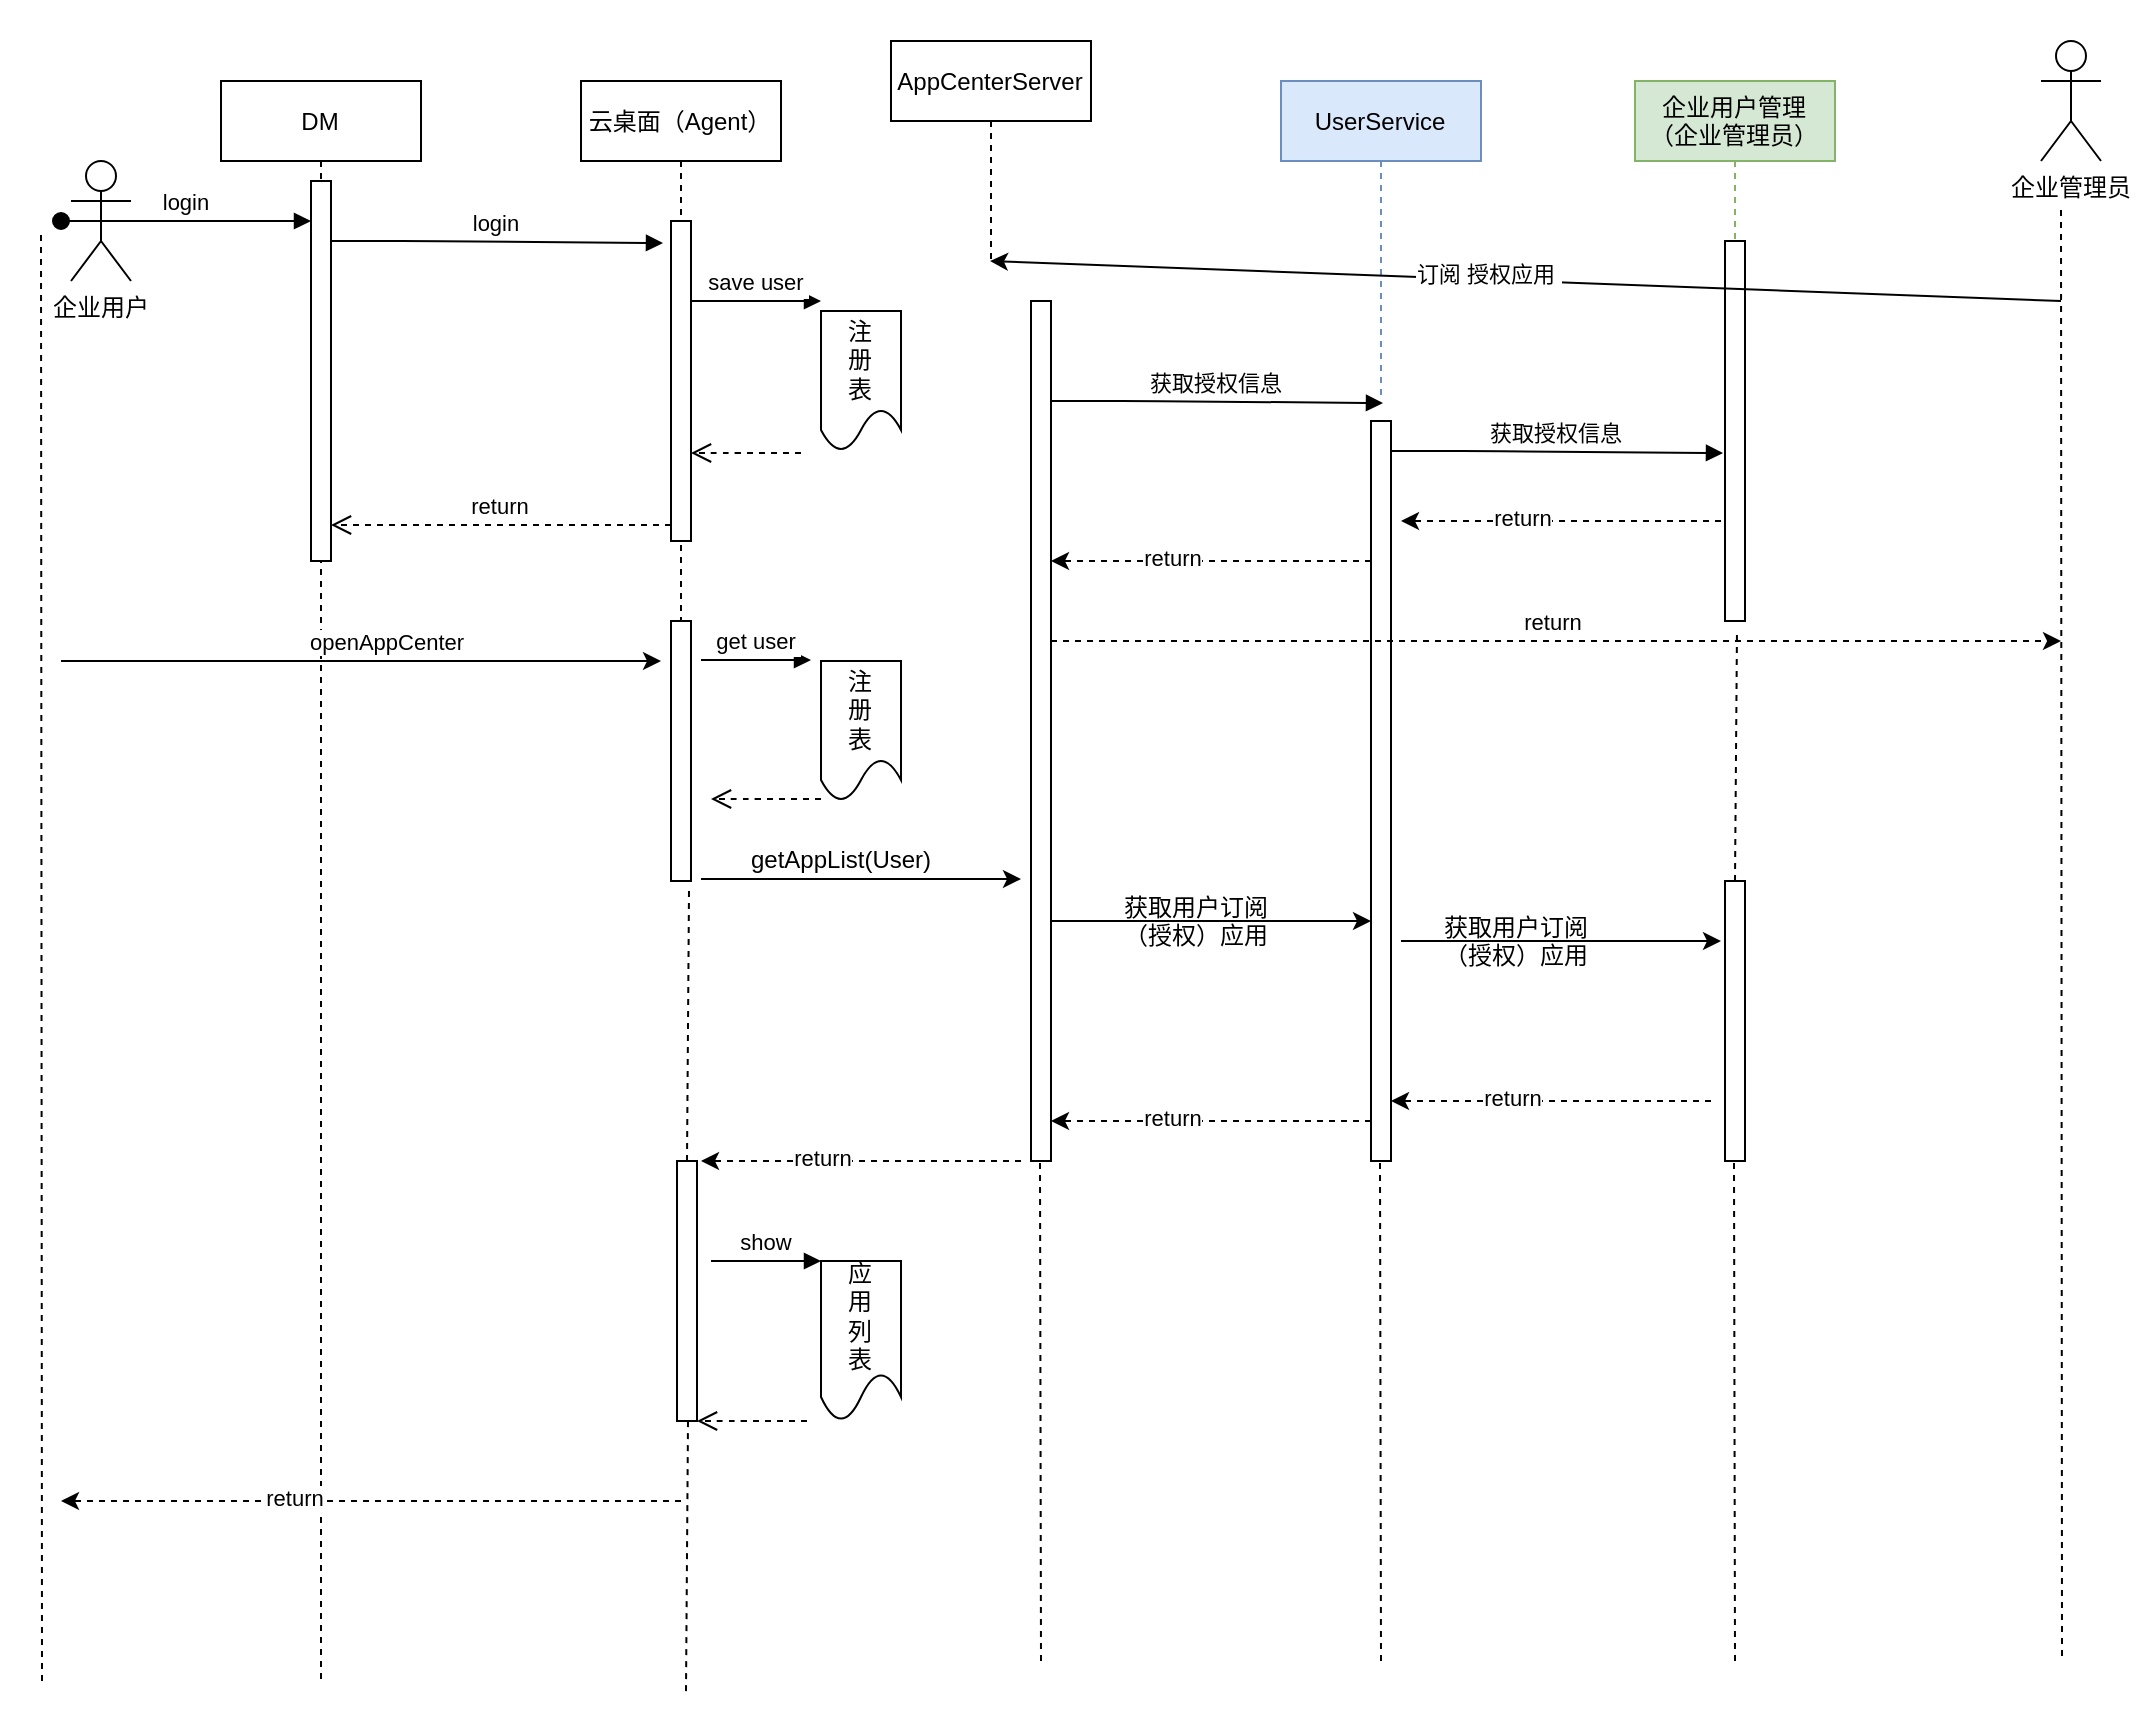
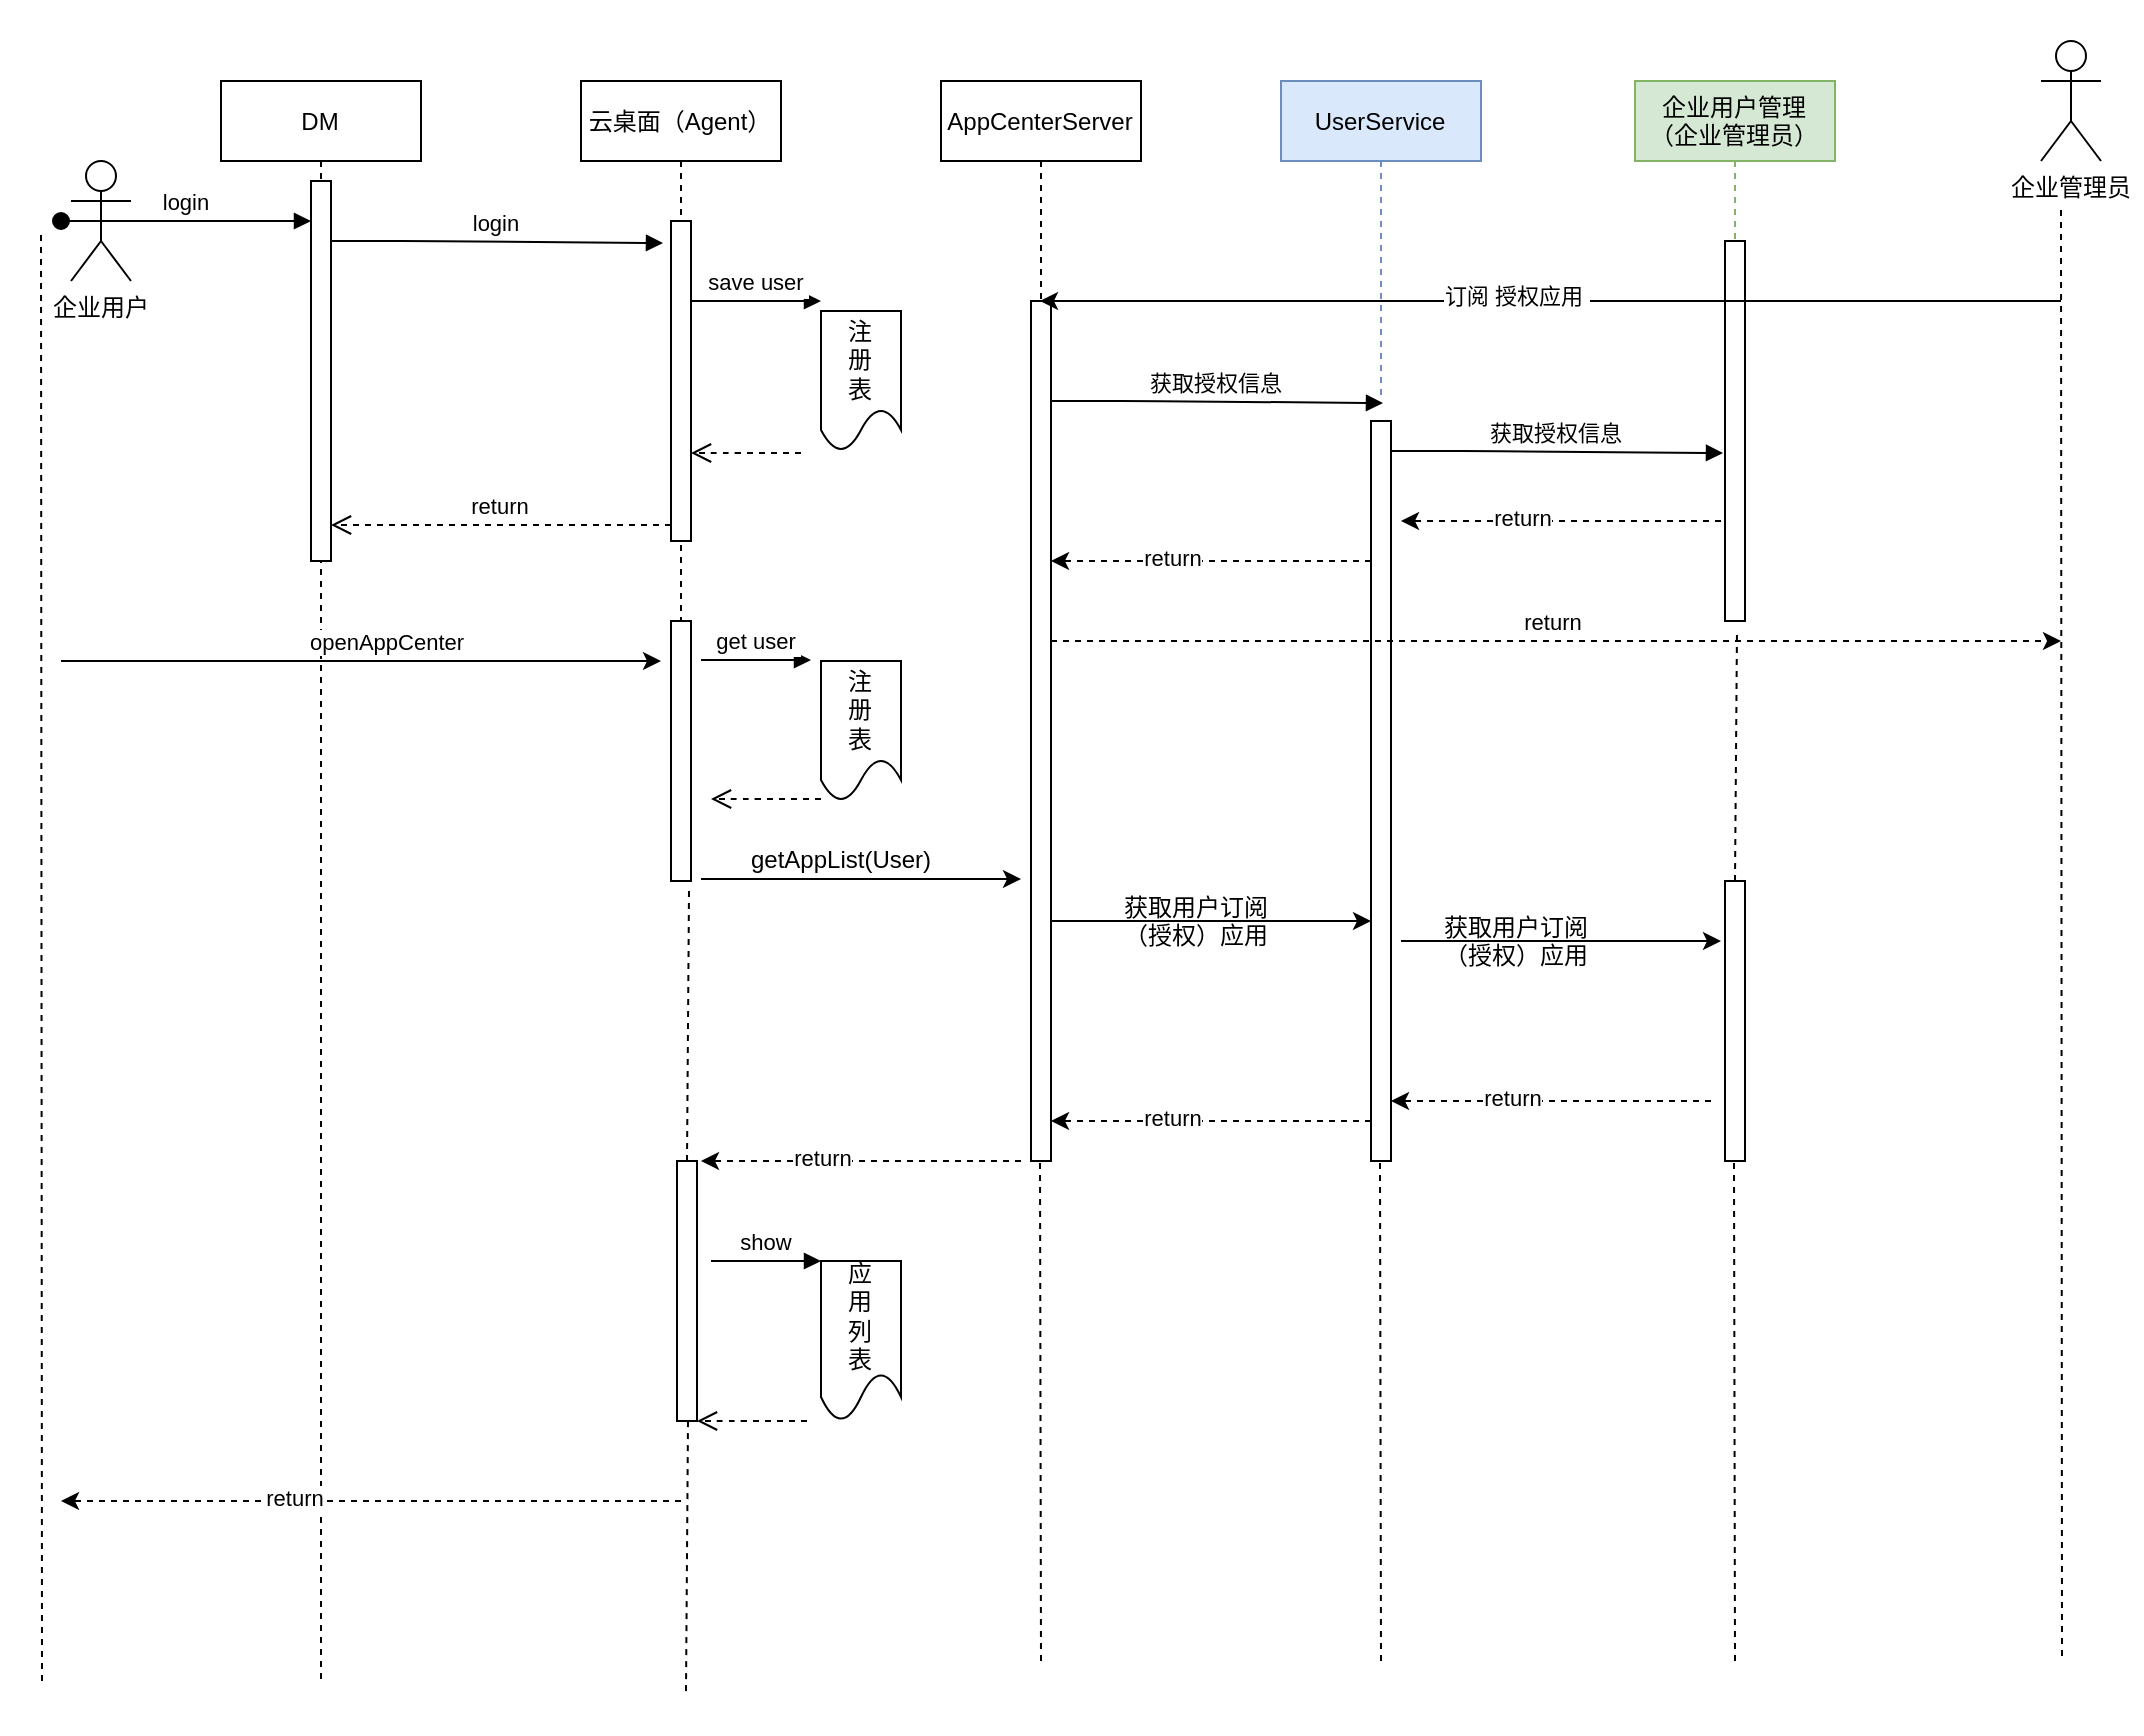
- <mxCell id="11" value="AppCenterServer" style="shape=umlLifeline;perimeter=lifelinePerimeter;container=1;collapsible=0;recursiveResize=0;rounded=0;shadow=0;strokeWidth=1;" parent="1" vertex="1"><mxGeometry x="445" y="20" width="100" height="110" as="geometry" /></mxCell>
+ <mxCell id="11" value="AppCenterServer" style="shape=umlLifeline;perimeter=lifelinePerimeter;container=1;collapsible=0;recursiveResize=0;rounded=0;shadow=0;strokeWidth=1;" parent="1" vertex="1"><mxGeometry x="470" y="40" width="100" height="110" as="geometry" /></mxCell>
